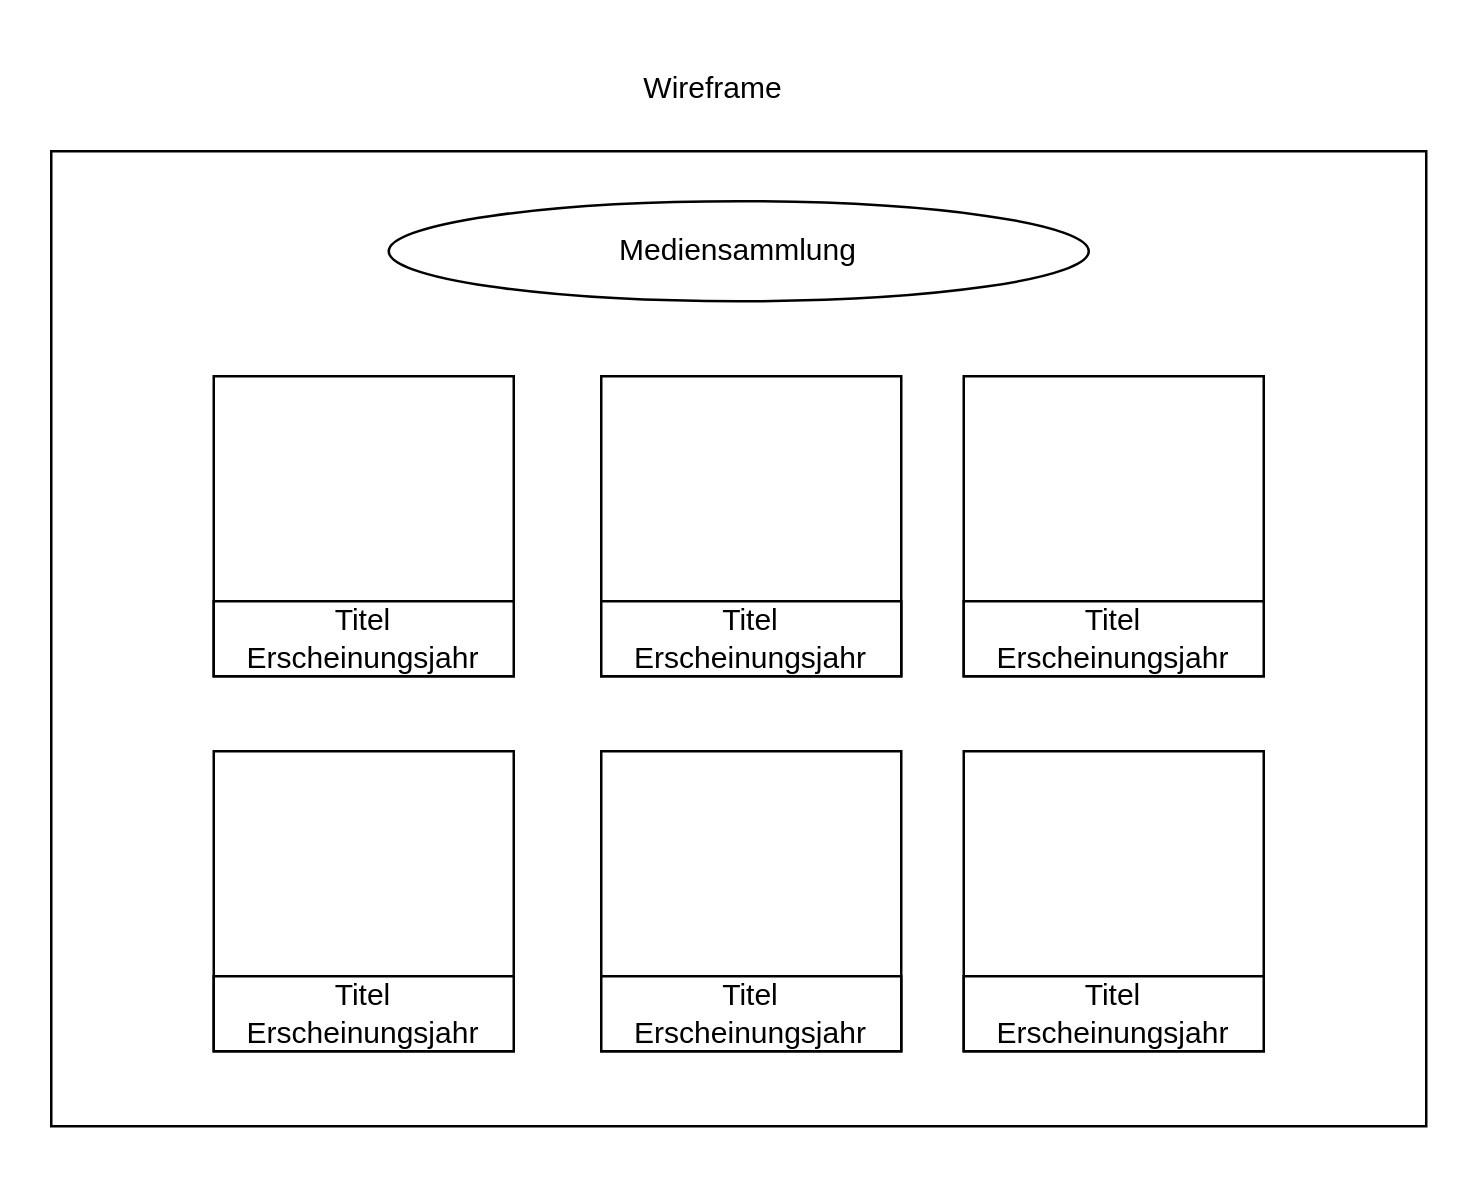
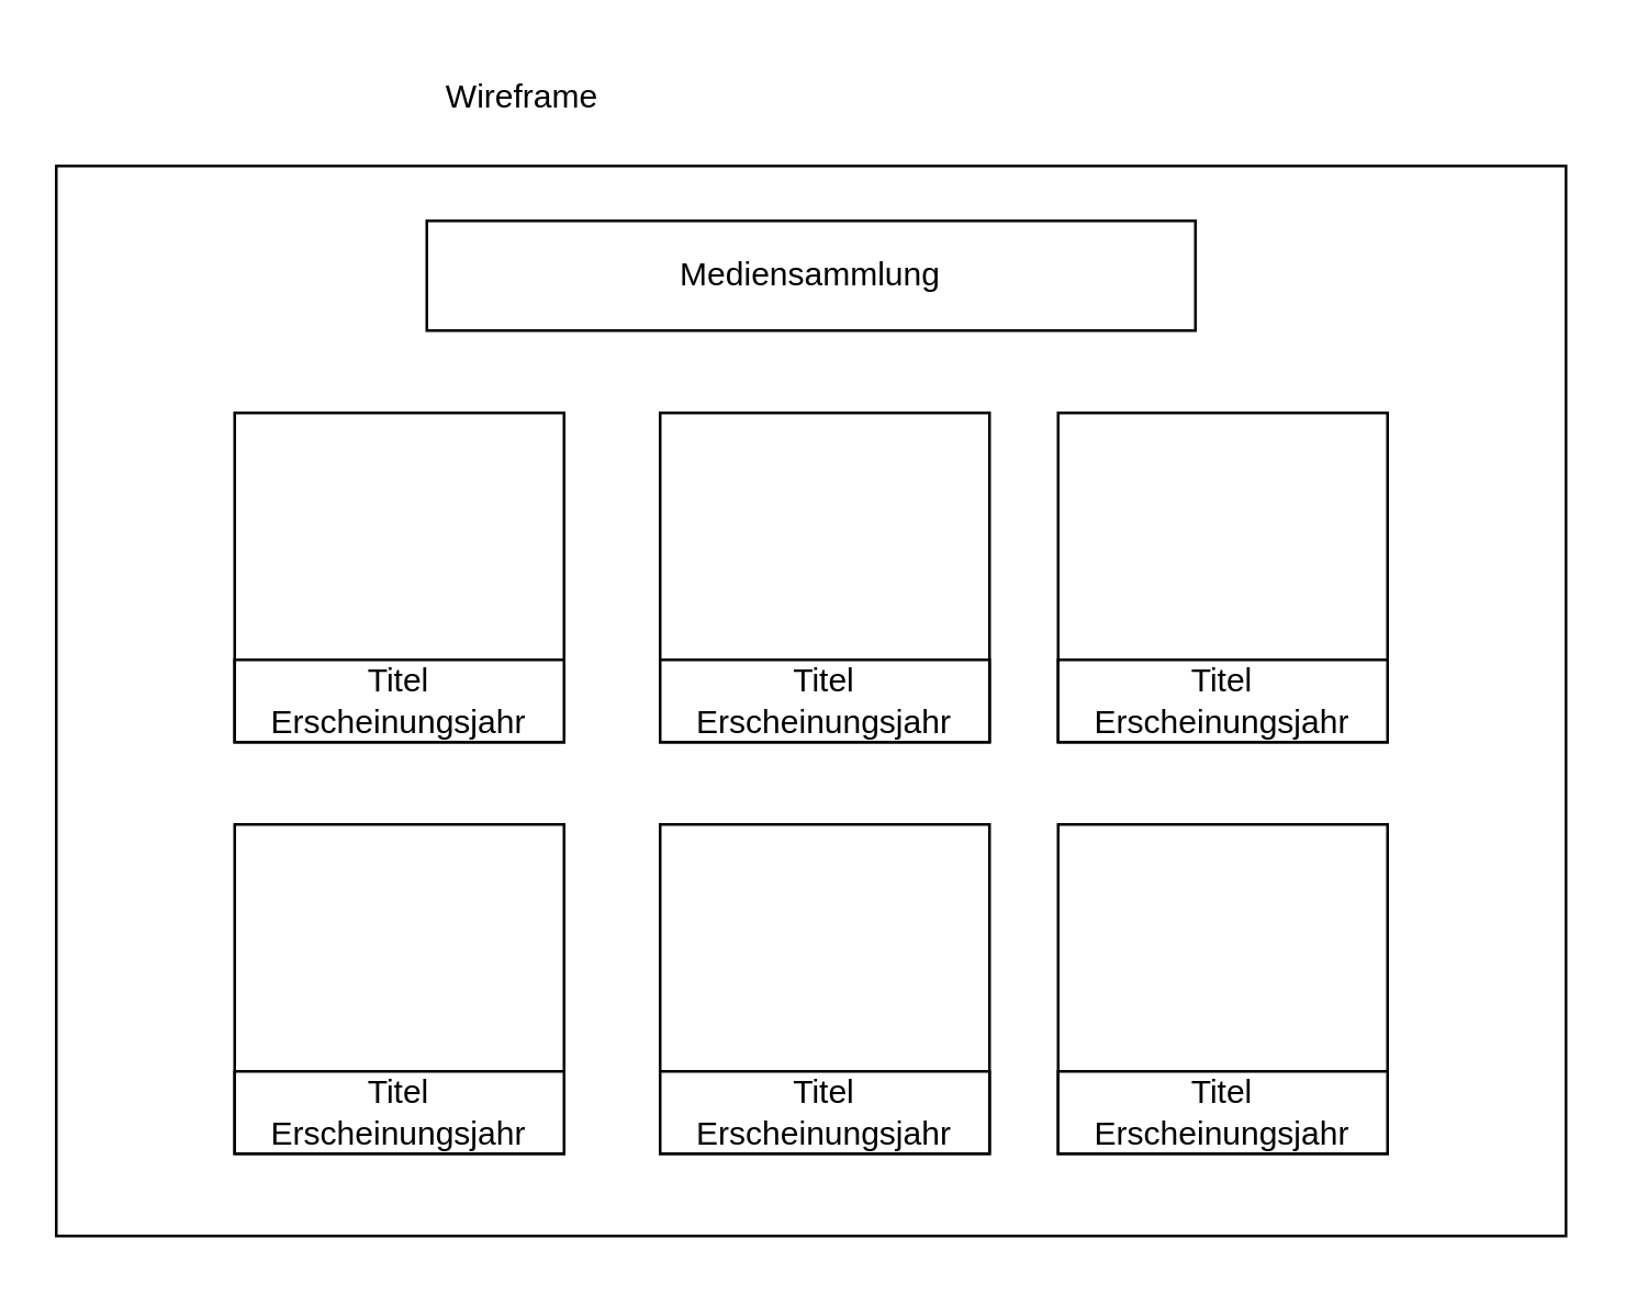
- <mxCell id="16" value="Wireframe" style="text;html=1;align=center;verticalAlign=middle;whiteSpace=wrap;rounded=0;" vertex="1" parent="1"><mxGeometry x="255" y="20" width="60" height="30" as="geometry" /></mxCell>
+ <mxCell id="16" value="Wireframe" style="text;html=1;align=center;verticalAlign=middle;whiteSpace=wrap;rounded=0;" vertex="1" parent="1"><mxGeometry x="160" y="20" width="60" height="30" as="geometry" /></mxCell>
- <mxCell id="3" value="Mediensammlung" style="ellipse;whiteSpace=wrap;html=1;" vertex="1" parent="1"><mxGeometry x="155" y="80" width="280" height="40" as="geometry" /></mxCell>
+ <mxCell id="3" value="Mediensammlung" style="rounded=0;whiteSpace=wrap;html=1;" vertex="1" parent="1"><mxGeometry x="155" y="80" width="280" height="40" as="geometry" /></mxCell>
